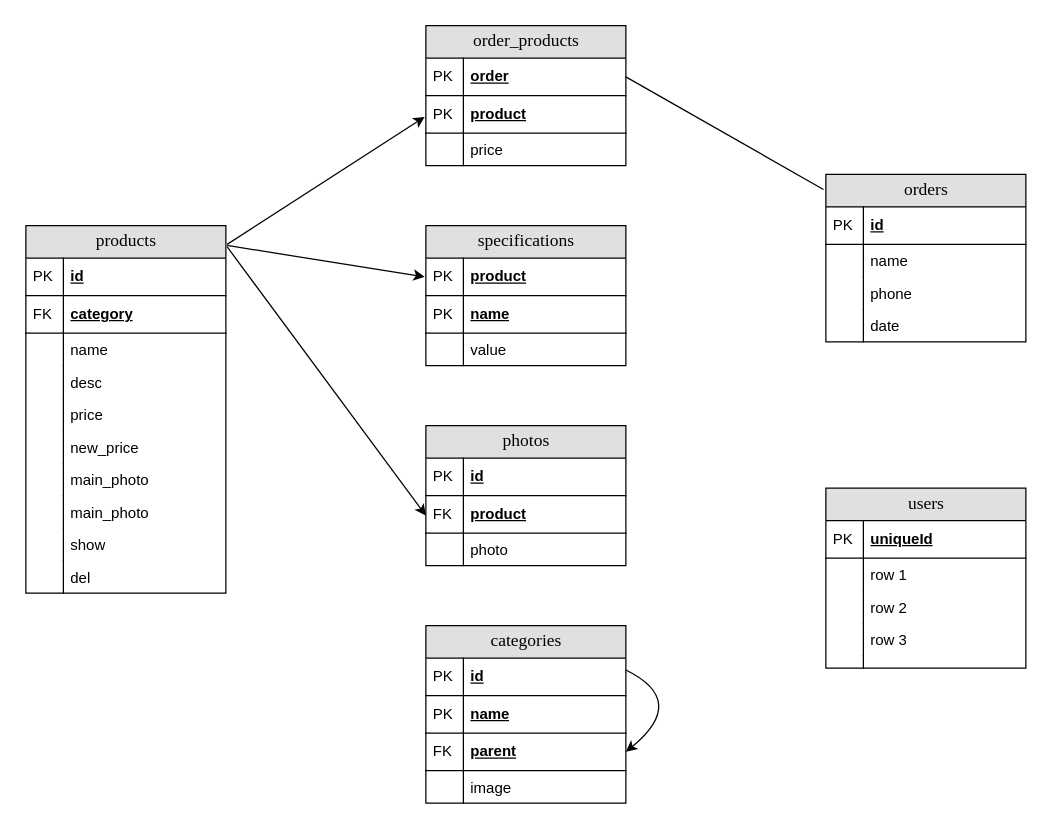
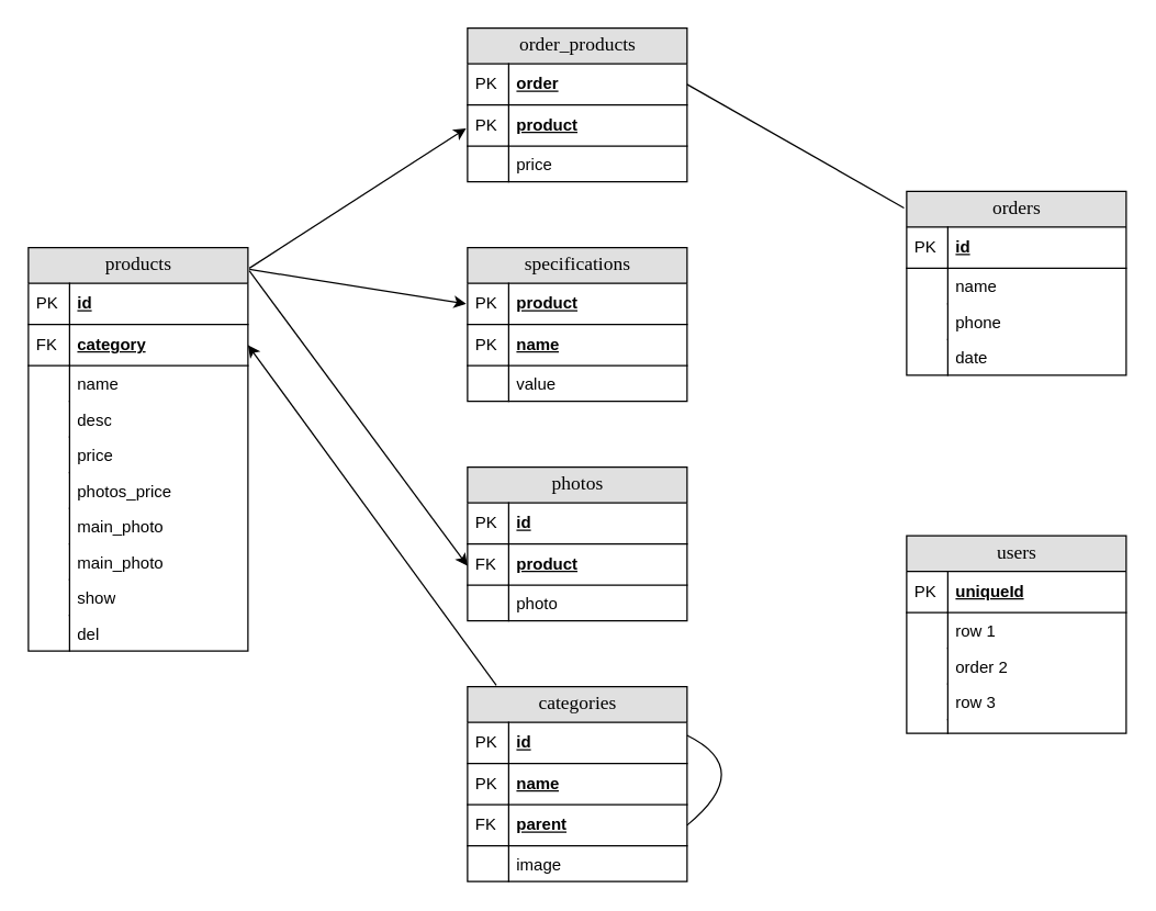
- <mxCell id="38" value="new_price" style="shape=partialRectangle;top=0;left=0;right=0;bottom=0;html=1;align=left;verticalAlign=top;fillColor=none;spacingLeft=34;spacingRight=4;whiteSpace=wrap;overflow=hidden;rotatable=0;points=[[0,0.5],[1,0.5]];portConstraint=eastwest;dropTarget=0;" vertex="1" parent="27"><mxGeometry y="164" width="160" height="26" as="geometry" /></mxCell>
+ <mxCell id="38" value="photos_price" style="shape=partialRectangle;top=0;left=0;right=0;bottom=0;html=1;align=left;verticalAlign=top;fillColor=none;spacingLeft=34;spacingRight=4;whiteSpace=wrap;overflow=hidden;rotatable=0;points=[[0,0.5],[1,0.5]];portConstraint=eastwest;dropTarget=0;" vertex="1" parent="27"><mxGeometry y="164" width="160" height="26" as="geometry" /></mxCell>
+ <mxCell id="74" value="" style="curved=1;endArrow=classic;html=1;entryX=1;entryY=0.5;entryDx=0;entryDy=0;exitX=0.131;exitY=-0.007;exitDx=0;exitDy=0;exitPerimeter=0;" edge="1" parent="1" source="48" target="30"><mxGeometry width="50" height="50" relative="1" as="geometry"><mxPoint x="340" y="355" as="sourcePoint" /><mxPoint x="270" y="410" as="targetPoint" /><Array as="points" /></mxGeometry></mxCell>
- <mxCell id="21" value="row 2" style="shape=partialRectangle;top=0;left=0;right=0;bottom=0;html=1;align=left;verticalAlign=top;fillColor=none;spacingLeft=34;spacingRight=4;whiteSpace=wrap;overflow=hidden;rotatable=0;points=[[0,0.5],[1,0.5]];portConstraint=eastwest;dropTarget=0;" parent="16" vertex="1"><mxGeometry y="82" width="160" height="26" as="geometry" /></mxCell>
+ <mxCell id="21" value="order 2" style="shape=partialRectangle;top=0;left=0;right=0;bottom=0;html=1;align=left;verticalAlign=top;fillColor=none;spacingLeft=34;spacingRight=4;whiteSpace=wrap;overflow=hidden;rotatable=0;points=[[0,0.5],[1,0.5]];portConstraint=eastwest;dropTarget=0;" parent="16" vertex="1"><mxGeometry y="82" width="160" height="26" as="geometry" /></mxCell>
- <mxCell id="57" value="" style="curved=1;endArrow=classic;html=1;entryX=1;entryY=0.5;entryDx=0;entryDy=0;exitX=1;exitY=0.25;exitDx=0;exitDy=0;" edge="1" parent="48" source="48" target="53"><mxGeometry width="50" height="50" relative="1" as="geometry"><mxPoint x="160" y="-120" as="sourcePoint" /><mxPoint x="210" y="-170" as="targetPoint" /><Array as="points"><mxPoint x="210" y="60" /></Array></mxGeometry></mxCell>
+ <mxCell id="57" value="" style="curved=1;endArrow=none;html=1;entryX=1;entryY=0.5;entryDx=0;entryDy=0;exitX=1;exitY=0.25;exitDx=0;exitDy=0;" edge="1" parent="48" source="48" target="53"><mxGeometry width="50" height="50" relative="1" as="geometry"><mxPoint x="160" y="-120" as="sourcePoint" /><mxPoint x="210" y="-170" as="targetPoint" /><Array as="points"><mxPoint x="210" y="60" /></Array></mxGeometry></mxCell>
